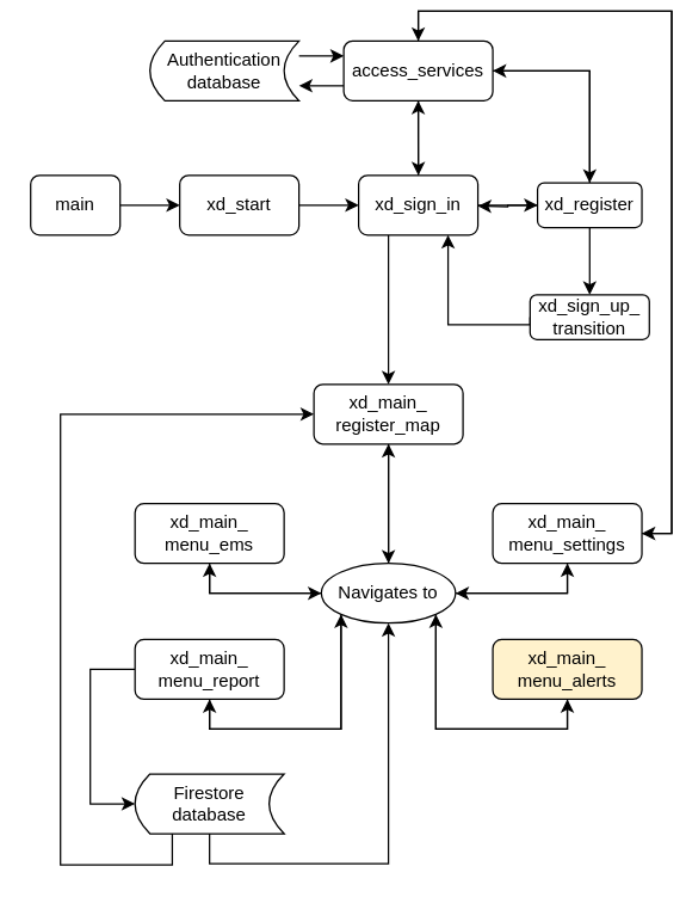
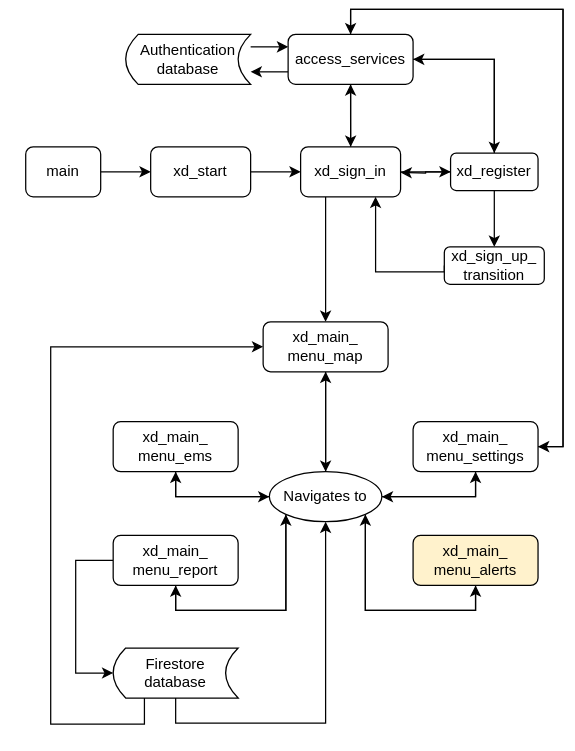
- <mxCell id="22" value="xd_main_&lt;br&gt;register_map" style="rounded=1;whiteSpace=wrap;html=1;" vertex="1" parent="1"><mxGeometry x="210" y="250" width="100" height="40" as="geometry" /></mxCell>
+ <mxCell id="22" value="xd_main_&lt;br&gt;menu_map" style="rounded=1;whiteSpace=wrap;html=1;" vertex="1" parent="1"><mxGeometry x="210" y="250" width="100" height="40" as="geometry" /></mxCell>
